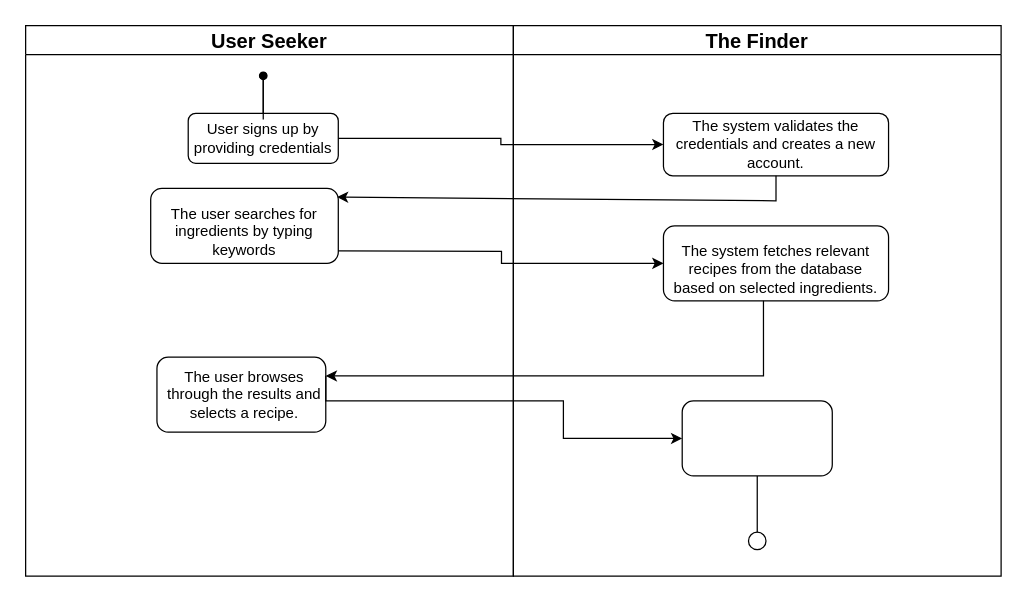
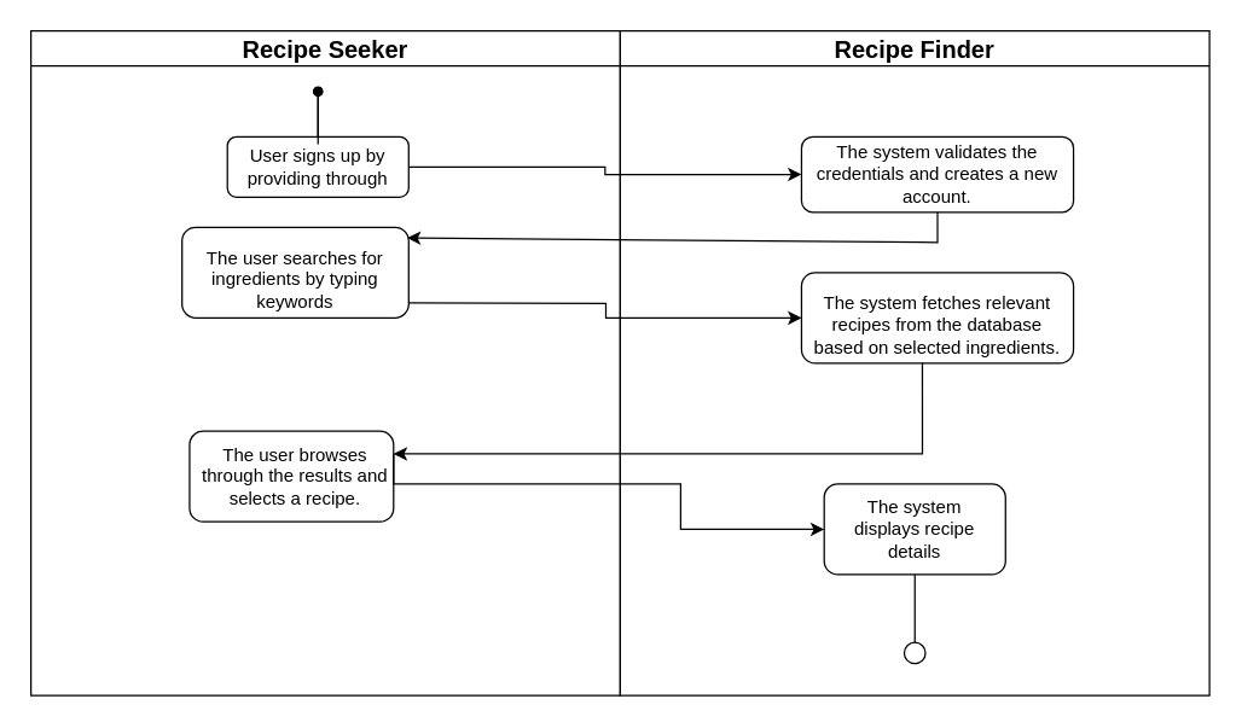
- <mxCell id="2" value="&lt;span id=&quot;docs-internal-guid-25d10dc7-7fff-8219-5624-b3d3df08cb75&quot; style=&quot;font-weight:normal;&quot;&gt;&lt;span style=&quot;font-size: 12pt; font-family: Arial, sans-serif; background-color: transparent; font-weight: 700; font-variant-numeric: normal; font-variant-east-asian: normal; font-variant-alternates: normal; font-variant-position: normal; font-variant-emoji: normal; vertical-align: baseline; white-space-collapse: preserve;&quot;&gt;User Seeker&lt;/span&gt;&lt;/span&gt;" style="swimlane;whiteSpace=wrap;html=1;" vertex="1" parent="1"><mxGeometry x="20" y="20" width="390" height="440" as="geometry" /></mxCell>
+ <mxCell id="2" value="&lt;span id=&quot;docs-internal-guid-25d10dc7-7fff-8219-5624-b3d3df08cb75&quot; style=&quot;font-weight:normal;&quot;&gt;&lt;span style=&quot;font-size: 12pt; font-family: Arial, sans-serif; background-color: transparent; font-weight: 700; font-variant-numeric: normal; font-variant-east-asian: normal; font-variant-alternates: normal; font-variant-position: normal; font-variant-emoji: normal; vertical-align: baseline; white-space-collapse: preserve;&quot;&gt;Recipe Seeker&lt;/span&gt;&lt;/span&gt;" style="swimlane;whiteSpace=wrap;html=1;" vertex="1" parent="1"><mxGeometry x="20" y="20" width="390" height="440" as="geometry" /></mxCell>
- <mxCell id="9" value="&lt;span id=&quot;docs-internal-guid-d741e282-7fff-c643-d7a1-f52a88dc3bbc&quot; style=&quot;font-weight:normal;&quot;&gt;&lt;span style=&quot;font-size: 12pt; font-family: Arial, sans-serif; background-color: transparent; font-weight: 700; font-variant-numeric: normal; font-variant-east-asian: normal; font-variant-alternates: normal; font-variant-position: normal; font-variant-emoji: normal; vertical-align: baseline; white-space-collapse: preserve;&quot;&gt;&amp;nbsp;The Finder &lt;/span&gt;&lt;/span&gt;" style="swimlane;whiteSpace=wrap;html=1;startSize=23;" vertex="1" parent="1"><mxGeometry x="410" y="20" width="390" height="440" as="geometry" /></mxCell>
+ <mxCell id="9" value="&lt;span id=&quot;docs-internal-guid-d741e282-7fff-c643-d7a1-f52a88dc3bbc&quot; style=&quot;font-weight:normal;&quot;&gt;&lt;span style=&quot;font-size: 12pt; font-family: Arial, sans-serif; background-color: transparent; font-weight: 700; font-variant-numeric: normal; font-variant-east-asian: normal; font-variant-alternates: normal; font-variant-position: normal; font-variant-emoji: normal; vertical-align: baseline; white-space-collapse: preserve;&quot;&gt;&amp;nbsp;Recipe Finder &lt;/span&gt;&lt;/span&gt;" style="swimlane;whiteSpace=wrap;html=1;startSize=23;" vertex="1" parent="1"><mxGeometry x="410" y="20" width="390" height="440" as="geometry" /></mxCell>
- <mxCell id="4" value="&lt;span style=&quot;&quot; data-end=&quot;441&quot; data-start=&quot;424&quot;&gt;User signs up&lt;/span&gt; by providing credentials" style="text;html=1;align=center;verticalAlign=middle;whiteSpace=wrap;rounded=0;" vertex="1" parent="2"><mxGeometry x="130" y="75" width="120" height="30" as="geometry" /></mxCell>
+ <mxCell id="4" value="&lt;span style=&quot;&quot; data-end=&quot;441&quot; data-start=&quot;424&quot;&gt;User signs up&lt;/span&gt; by providing through" style="text;html=1;align=center;verticalAlign=middle;whiteSpace=wrap;rounded=0;" vertex="1" parent="2"><mxGeometry x="130" y="75" width="120" height="30" as="geometry" /></mxCell>
+ <mxCell id="18" value="The &lt;span style=&quot;&quot; data-end=&quot;885&quot; data-start=&quot;851&quot;&gt;system displays recipe details&lt;/span&gt;" style="text;html=1;align=center;verticalAlign=middle;whiteSpace=wrap;rounded=0;" vertex="1" parent="9"><mxGeometry x="150" y="315" width="90" height="30" as="geometry" /></mxCell>
